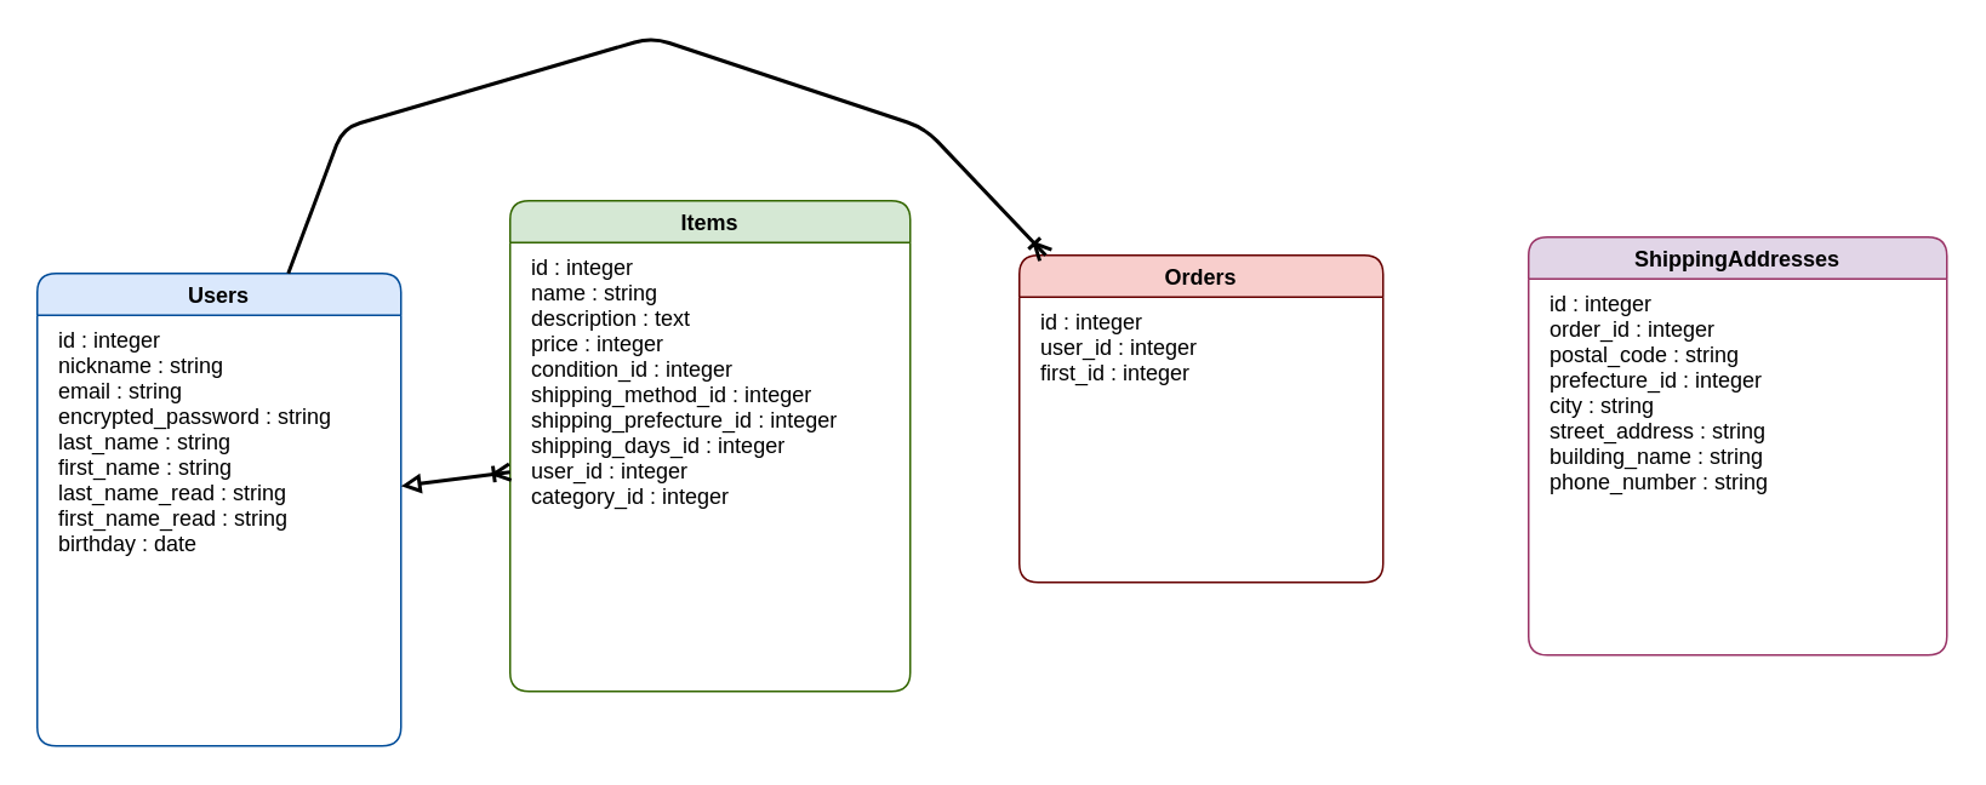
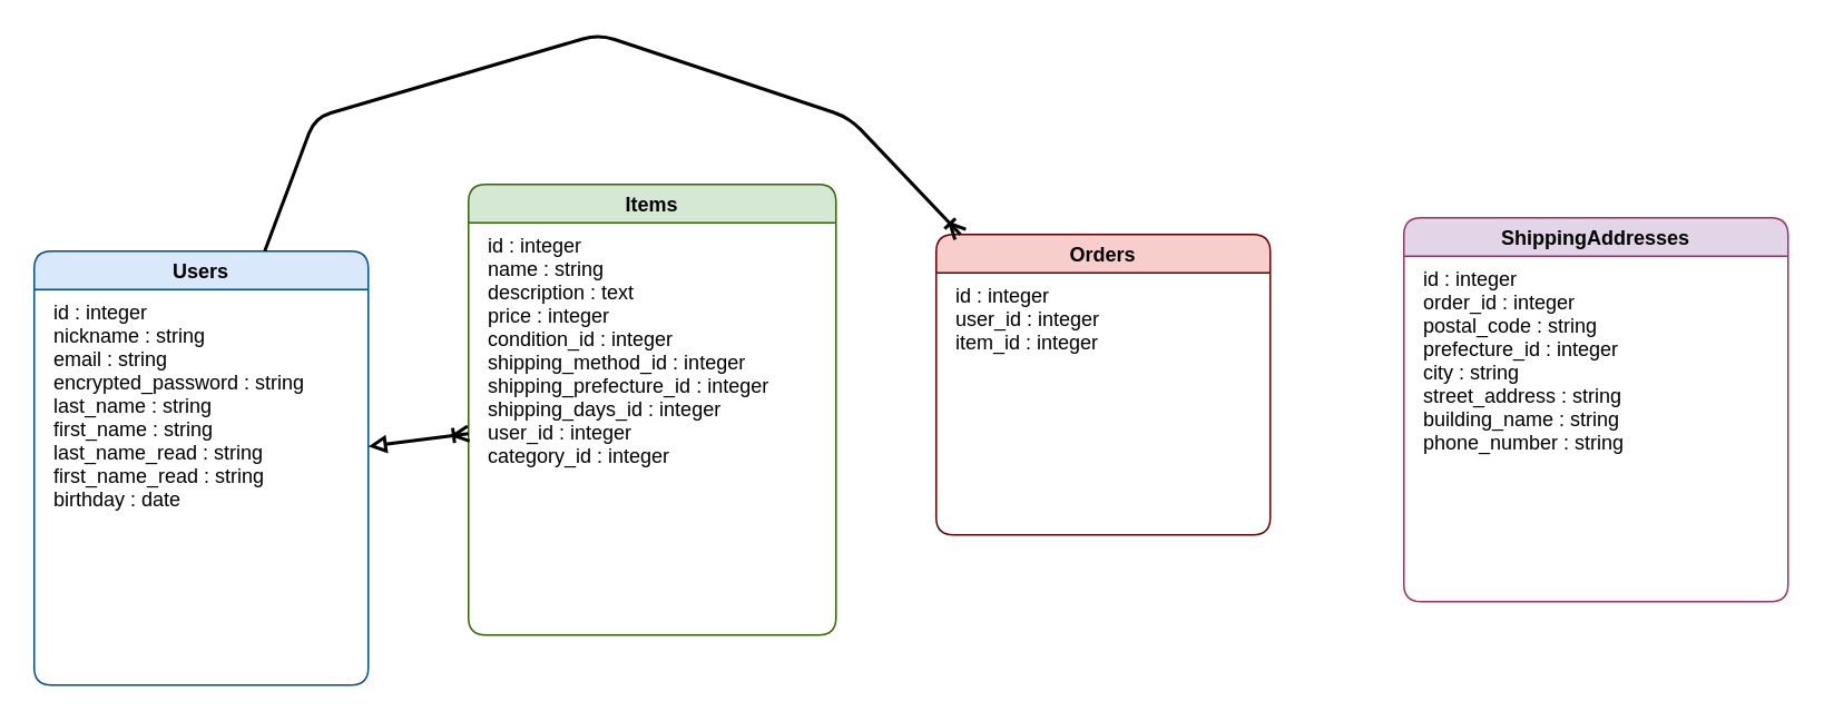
- <mxCell id="7" value="id : integer&#10;user_id : integer&#10;first_id : integer" style="text;align=left;verticalAlign=top;spacingLeft=10;" vertex="1" parent="6"><mxGeometry y="23" width="200" height="157" as="geometry" /></mxCell>
+ <mxCell id="7" value="id : integer&#10;user_id : integer&#10;item_id : integer" style="text;align=left;verticalAlign=top;spacingLeft=10;" vertex="1" parent="6"><mxGeometry y="23" width="200" height="157" as="geometry" /></mxCell>
